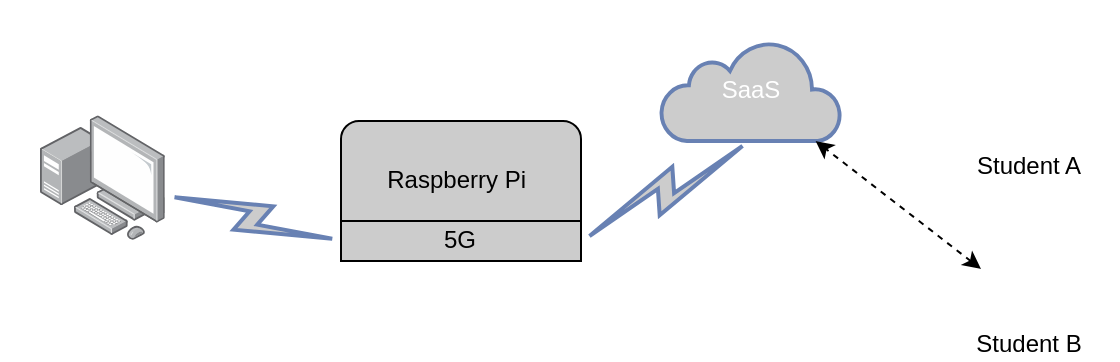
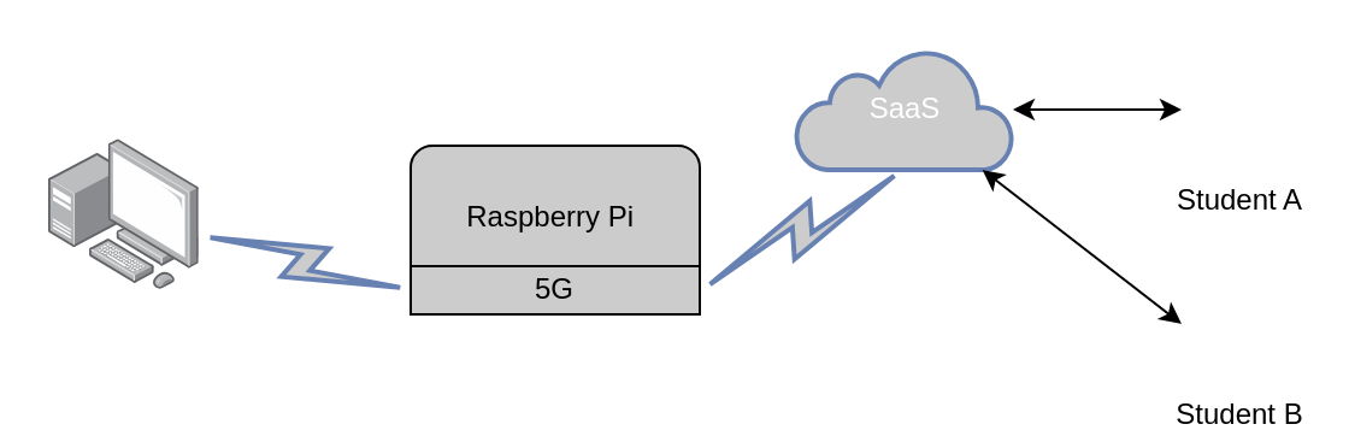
+ <mxCell id="9" value="" style="endArrow=classic;startArrow=classic;html=1;" edge="1" parent="1" source="8" target="6"><mxGeometry width="50" height="50" relative="1" as="geometry"><mxPoint x="20" y="210" as="sourcePoint" /><mxPoint x="70" y="160" as="targetPoint" /></mxGeometry></mxCell>
- <mxCell id="11" value="" style="endArrow=classic;startArrow=classic;html=1;exitX=0;exitY=0.5;exitDx=0;exitDy=0;dashed=1;" edge="1" parent="1" source="10" target="6"><mxGeometry width="50" height="50" relative="1" as="geometry"><mxPoint x="500" y="55" as="sourcePoint" /><mxPoint x="430" y="55" as="targetPoint" /></mxGeometry></mxCell>
+ <mxCell id="11" value="" style="endArrow=classic;startArrow=classic;html=1;exitX=0;exitY=0.5;exitDx=0;exitDy=0;" edge="1" parent="1" source="10" target="6"><mxGeometry width="50" height="50" relative="1" as="geometry"><mxPoint x="500" y="55" as="sourcePoint" /><mxPoint x="430" y="55" as="targetPoint" /></mxGeometry></mxCell>
